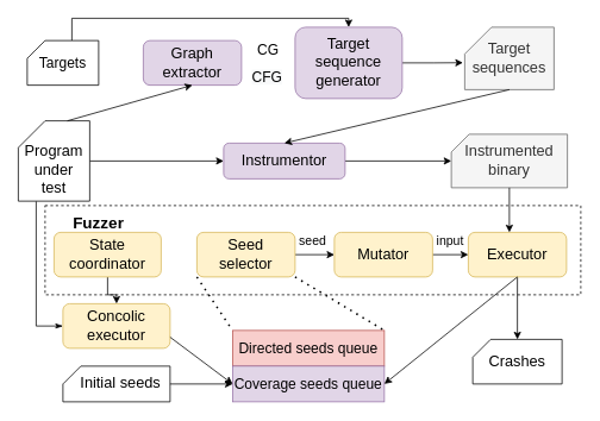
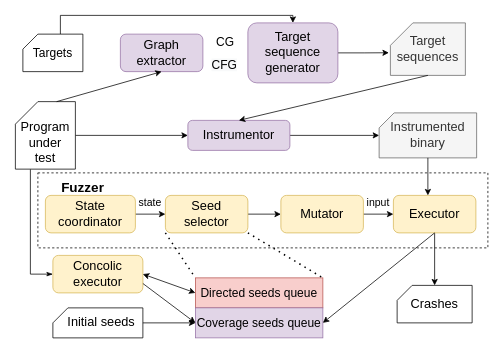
+ <mxCell id="39" value="&lt;font style=&quot;font-size: 14px&quot;&gt;state&lt;/font&gt;" style="text;html=1;strokeColor=none;fillColor=none;align=center;verticalAlign=middle;whiteSpace=wrap;rounded=0;" vertex="1" parent="1"><mxGeometry x="180" y="260" width="40" height="20" as="geometry" /></mxCell>
- <mxCell id="40" value="&lt;font style=&quot;font-size: 14px&quot;&gt;seed&lt;/font&gt;" style="text;html=1;strokeColor=none;fillColor=none;align=center;verticalAlign=middle;whiteSpace=wrap;rounded=0;" vertex="1" parent="1"><mxGeometry x="330" y="260" width="40" height="20" as="geometry" /></mxCell>
- <mxCell id="15" value="" style="edgeStyle=orthogonalEdgeStyle;rounded=0;orthogonalLoop=1;jettySize=auto;html=1;" edge="1" parent="1" source="16" target="23"><mxGeometry relative="1" as="geometry" /></mxCell>
+ <mxCell id="15" value="" style="edgeStyle=orthogonalEdgeStyle;rounded=0;orthogonalLoop=1;jettySize=auto;html=1;" edge="1" parent="1" source="16" target="18"><mxGeometry relative="1" as="geometry" /></mxCell>
+ <mxCell id="32" value="" style="endArrow=classic;startArrow=classic;html=1;exitX=1;exitY=0.5;exitDx=0;exitDy=0;entryX=0;entryY=0.5;entryDx=0;entryDy=0;" edge="1" parent="1" source="23" target="29"><mxGeometry width="50" height="50" relative="1" as="geometry"><mxPoint x="280" y="560" as="sourcePoint" /><mxPoint x="330" y="510" as="targetPoint" /></mxGeometry></mxCell>
